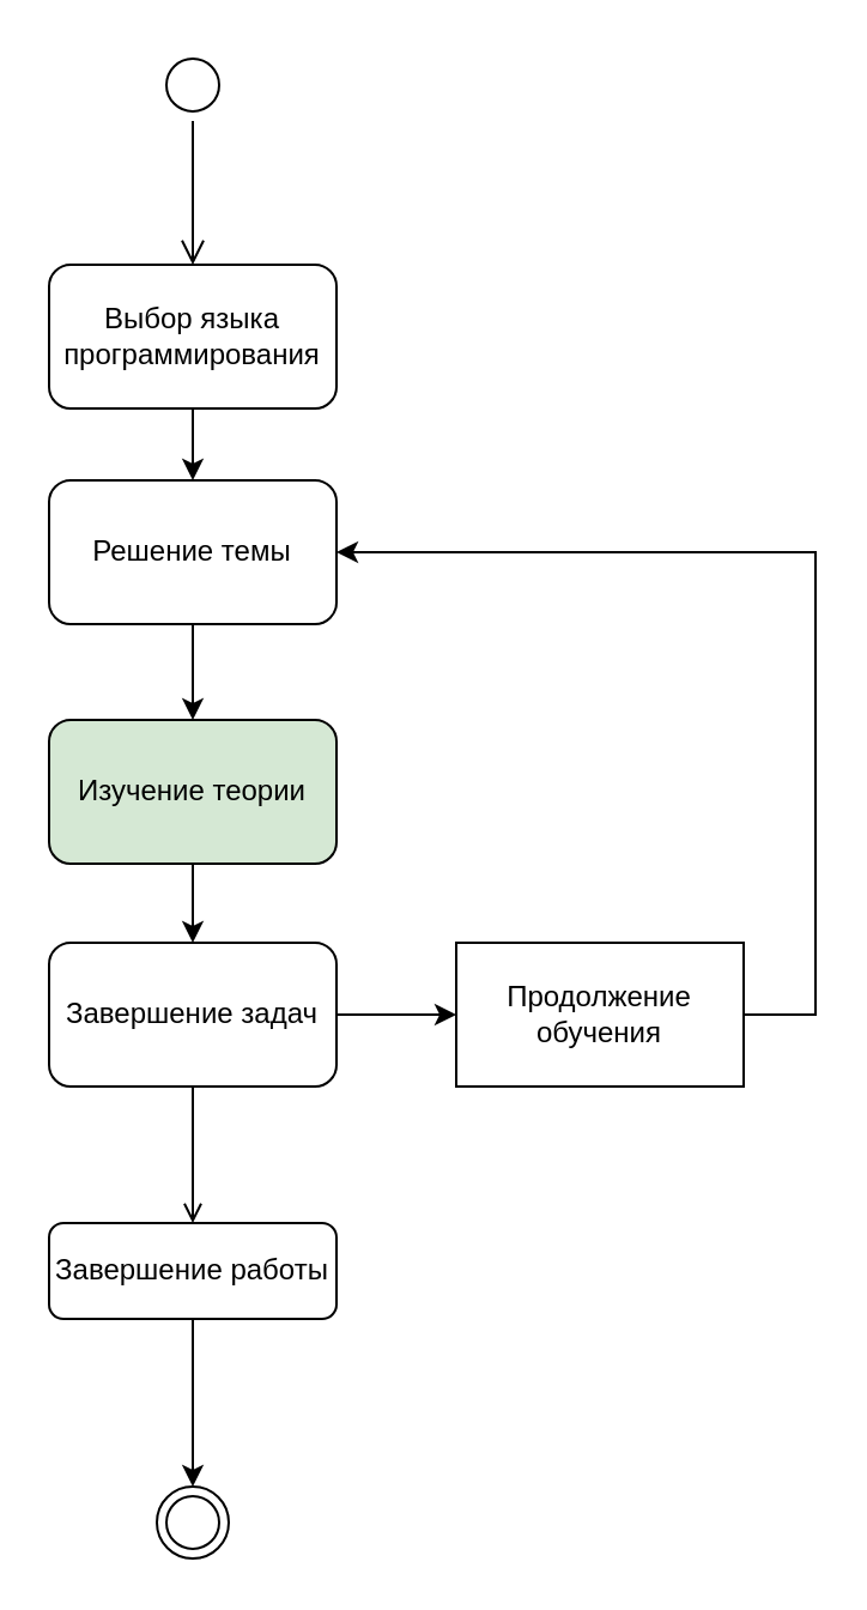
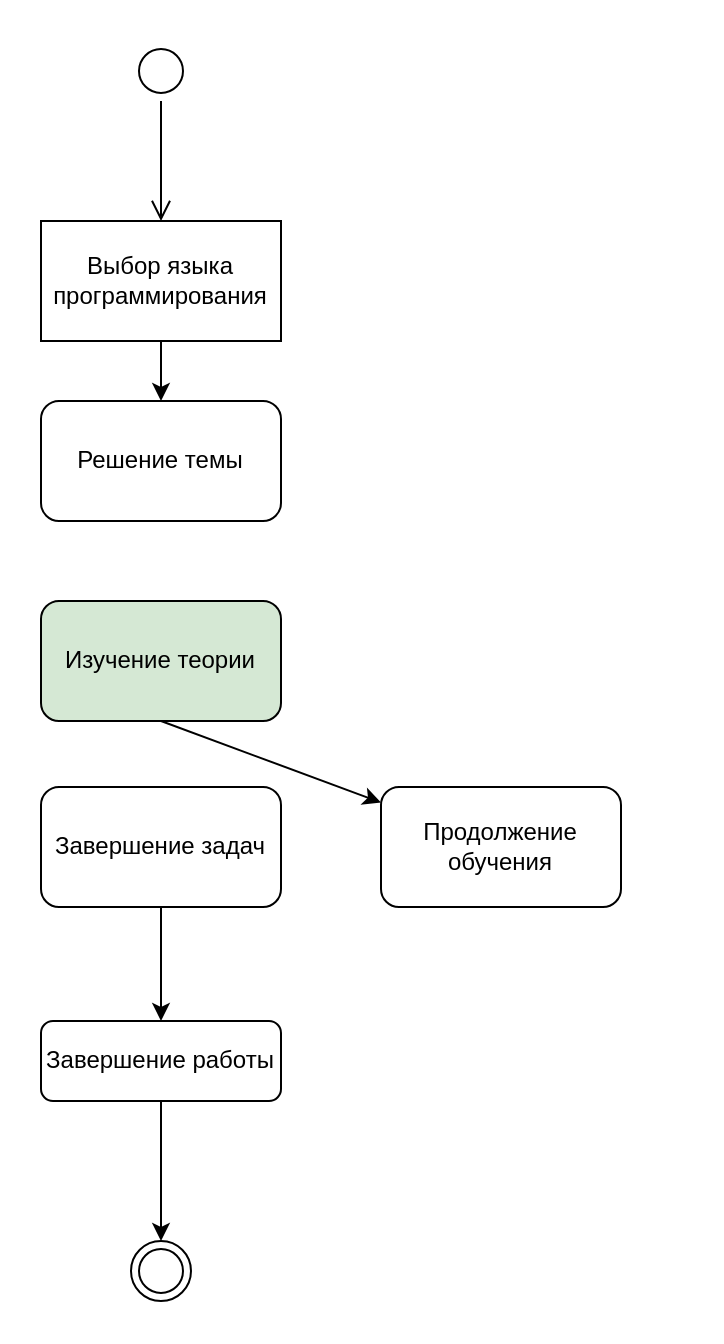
- <mxCell id="2" value="Выбор языка программирования" style="rounded=1;whiteSpace=wrap;html=1;" vertex="1" parent="1"><mxGeometry x="20" y="110" width="120" height="60" as="geometry" /></mxCell>
+ <mxCell id="2" value="Выбор языка программирования" style="whiteSpace=wrap;html=1;rounded=0;" vertex="1" parent="1"><mxGeometry x="20" y="110" width="120" height="60" as="geometry" /></mxCell>
- <mxCell id="12" value="" style="endArrow=classic;html=1;rounded=0;exitX=1;exitY=0.5;exitDx=0;exitDy=0;entryX=1;entryY=0.5;entryDx=0;entryDy=0;" edge="1" parent="1" source="6" target="3"><mxGeometry width="50" height="50" relative="1" as="geometry"><mxPoint x="340" y="530" as="sourcePoint" /><mxPoint x="390" y="480" as="targetPoint" /><Array as="points"><mxPoint x="340" y="423" /><mxPoint x="340" y="230" /></Array></mxGeometry></mxCell>
- <mxCell id="9" value="" style="endArrow=classic;html=1;rounded=0;exitX=0.5;exitY=1;exitDx=0;exitDy=0;entryX=0.5;entryY=0;entryDx=0;entryDy=0;" edge="1" parent="1" source="3" target="4"><mxGeometry width="50" height="50" relative="1" as="geometry"><mxPoint x="260" y="310" as="sourcePoint" /><mxPoint x="310" y="260" as="targetPoint" /></mxGeometry></mxCell>
- <mxCell id="10" value="" style="endArrow=classic;html=1;rounded=0;exitX=0.5;exitY=1;exitDx=0;exitDy=0;entryX=0.5;entryY=0;entryDx=0;entryDy=0;" edge="1" parent="1" source="4" target="5"><mxGeometry width="50" height="50" relative="1" as="geometry"><mxPoint x="290" y="380" as="sourcePoint" /><mxPoint x="340" y="330" as="targetPoint" /></mxGeometry></mxCell>
+ <mxCell id="10" value="" style="endArrow=classic;html=1;rounded=0;exitX=0.5;exitY=1;exitDx=0;exitDy=0;" edge="1" parent="1" source="4" target="6"><mxGeometry width="50" height="50" relative="1" as="geometry"><mxPoint x="290" y="380" as="sourcePoint" /><mxPoint x="340" y="330" as="targetPoint" /></mxGeometry></mxCell>
- <mxCell id="17" value="" style="endArrow=classic;html=1;rounded=0;exitX=1;exitY=0.5;exitDx=0;exitDy=0;entryX=0;entryY=0.5;entryDx=0;entryDy=0;" edge="1" parent="1" source="5" target="6"><mxGeometry width="50" height="50" relative="1" as="geometry"><mxPoint x="280" y="550" as="sourcePoint" /><mxPoint x="330" y="500" as="targetPoint" /></mxGeometry></mxCell>
- <mxCell id="6" value="Продолжение обучения" style="whiteSpace=wrap;html=1;rounded=0;" vertex="1" parent="1"><mxGeometry x="190" y="393" width="120" height="60" as="geometry" /></mxCell>
+ <mxCell id="6" value="Продолжение обучения" style="rounded=1;whiteSpace=wrap;html=1;" vertex="1" parent="1"><mxGeometry x="190" y="393" width="120" height="60" as="geometry" /></mxCell>
- <mxCell id="11" value="" style="endArrow=open;html=1;rounded=0;exitX=0.5;exitY=1;exitDx=0;exitDy=0;entryX=0.5;entryY=0;entryDx=0;entryDy=0;" edge="1" parent="1" source="5" target="7"><mxGeometry width="50" height="50" relative="1" as="geometry"><mxPoint x="-100" y="420" as="sourcePoint" /><mxPoint x="-50" y="370" as="targetPoint" /></mxGeometry></mxCell>
+ <mxCell id="11" value="" style="endArrow=classic;html=1;rounded=0;exitX=0.5;exitY=1;exitDx=0;exitDy=0;entryX=0.5;entryY=0;entryDx=0;entryDy=0;" edge="1" parent="1" source="5" target="7"><mxGeometry width="50" height="50" relative="1" as="geometry"><mxPoint x="-100" y="420" as="sourcePoint" /><mxPoint x="-50" y="370" as="targetPoint" /></mxGeometry></mxCell>
